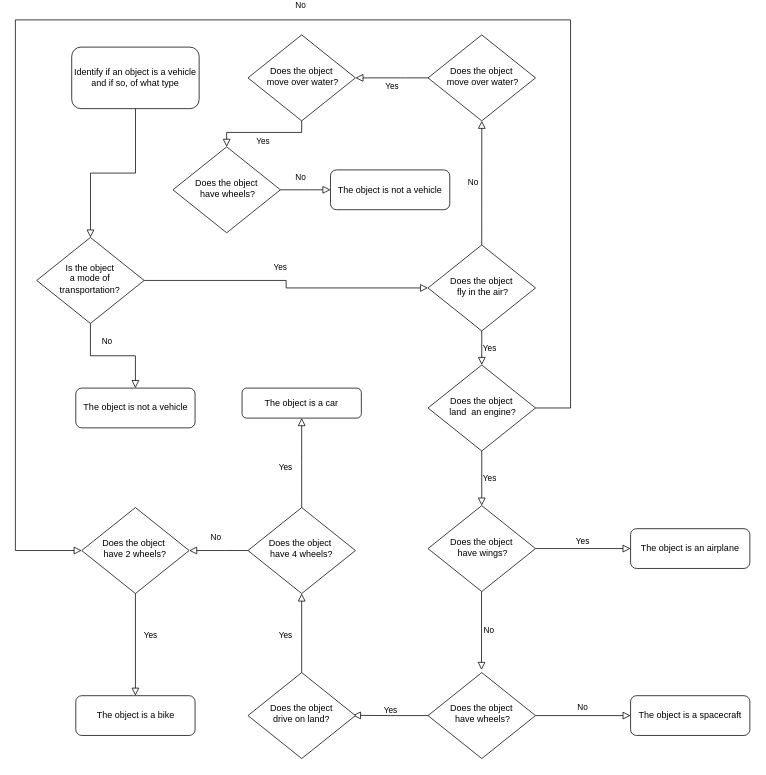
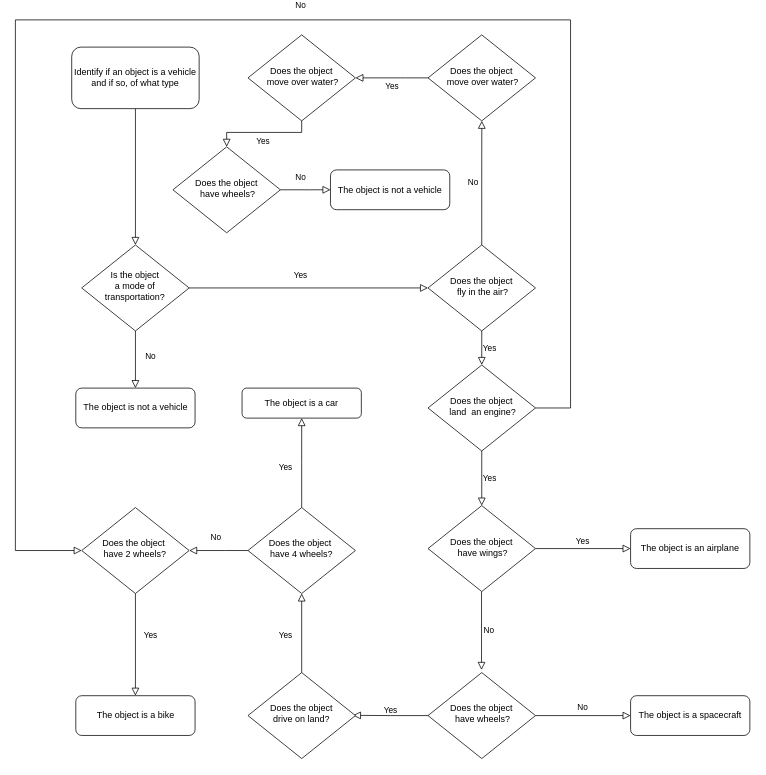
- <mxCell id="5" value="&lt;font style=&quot;font-size: 12px&quot;&gt;Is the object &lt;br&gt;a mode of transportation?&lt;/font&gt;" style="rhombus;whiteSpace=wrap;html=1;shadow=0;fontFamily=Helvetica;fontSize=12;align=center;strokeWidth=1;spacing=6;spacingTop=-4;" parent="1" vertex="1"><mxGeometry x="48.39" y="310" width="143.25" height="114.6" as="geometry" /></mxCell>
+ <mxCell id="5" value="&lt;font style=&quot;font-size: 12px&quot;&gt;Is the object &lt;br&gt;a mode of transportation?&lt;/font&gt;" style="rhombus;whiteSpace=wrap;html=1;shadow=0;fontFamily=Helvetica;fontSize=12;align=center;strokeWidth=1;spacing=6;spacingTop=-4;" parent="1" vertex="1"><mxGeometry x="108.39" y="320" width="143.25" height="114.6" as="geometry" /></mxCell>
